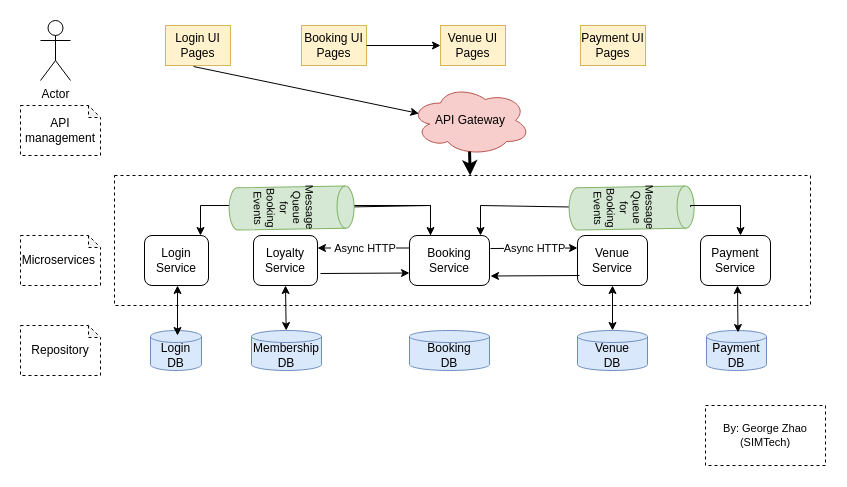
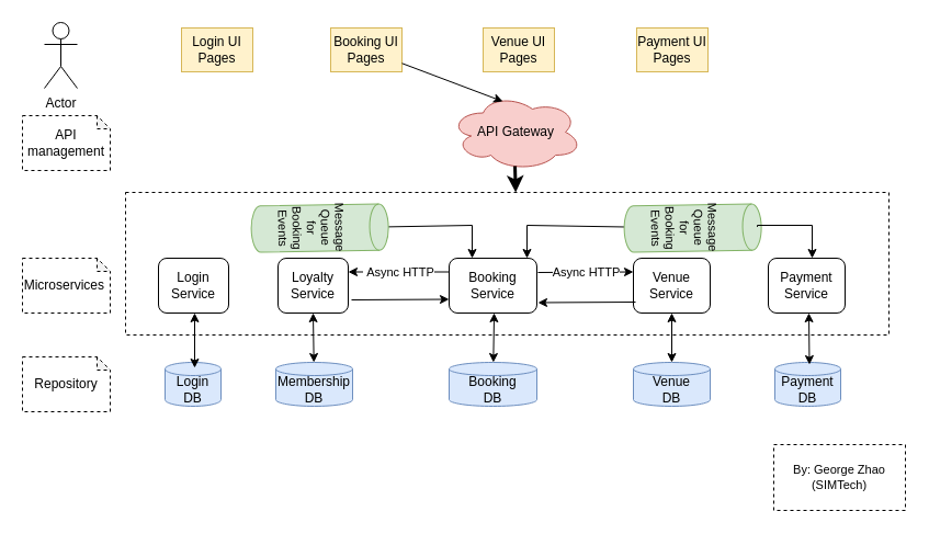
- <mxCell id="24" value="" style="endArrow=classic;html=1;rounded=0;" edge="1" parent="1" source="18" target="17"><mxGeometry width="50" height="50" relative="1" as="geometry"><mxPoint x="203.015" y="76" as="sourcePoint" /><mxPoint x="353.96" y="113.91" as="targetPoint" /></mxGeometry></mxCell>
+ <mxCell id="24" value="" style="endArrow=classic;html=1;rounded=0;entryX=0.4;entryY=0.1;entryDx=0;entryDy=0;entryPerimeter=0;" edge="1" parent="1" source="18" target="22"><mxGeometry width="50" height="50" relative="1" as="geometry"><mxPoint x="203.015" y="76" as="sourcePoint" /><mxPoint x="353.96" y="113.91" as="targetPoint" /></mxGeometry></mxCell>
- <mxCell id="23" value="" style="endArrow=classic;html=1;rounded=0;exitX=0.569;exitY=1.025;exitDx=0;exitDy=0;exitPerimeter=0;entryX=0.07;entryY=0.4;entryDx=0;entryDy=0;entryPerimeter=0;" edge="1" parent="1" source="3" target="22"><mxGeometry width="50" height="50" relative="1" as="geometry"><mxPoint x="381" y="215" as="sourcePoint" /><mxPoint x="329.96" y="147.16" as="targetPoint" /></mxGeometry></mxCell>
- <mxCell id="5" style="edgeStyle=orthogonalEdgeStyle;rounded=0;orthogonalLoop=1;jettySize=auto;html=1;exitX=0;exitY=0.25;exitDx=0;exitDy=0;entryX=0.875;entryY=0;entryDx=0;entryDy=0;entryPerimeter=0;strokeWidth=1;" edge="1" parent="1" source="6" target="4"><mxGeometry relative="1" as="geometry"><Array as="points"><mxPoint x="430" y="248" /><mxPoint x="430" y="205" /><mxPoint x="200" y="205" /></Array></mxGeometry></mxCell>
+ <mxCell id="16" value="" style="endArrow=classic;startArrow=classic;html=1;rounded=0;exitX=0.513;exitY=1;exitDx=0;exitDy=0;exitPerimeter=0;" edge="1" parent="1" source="6" target="11"><mxGeometry width="50" height="50" relative="1" as="geometry"><mxPoint x="460" y="305" as="sourcePoint" /><mxPoint x="445" y="349.5" as="targetPoint" /></mxGeometry></mxCell>
